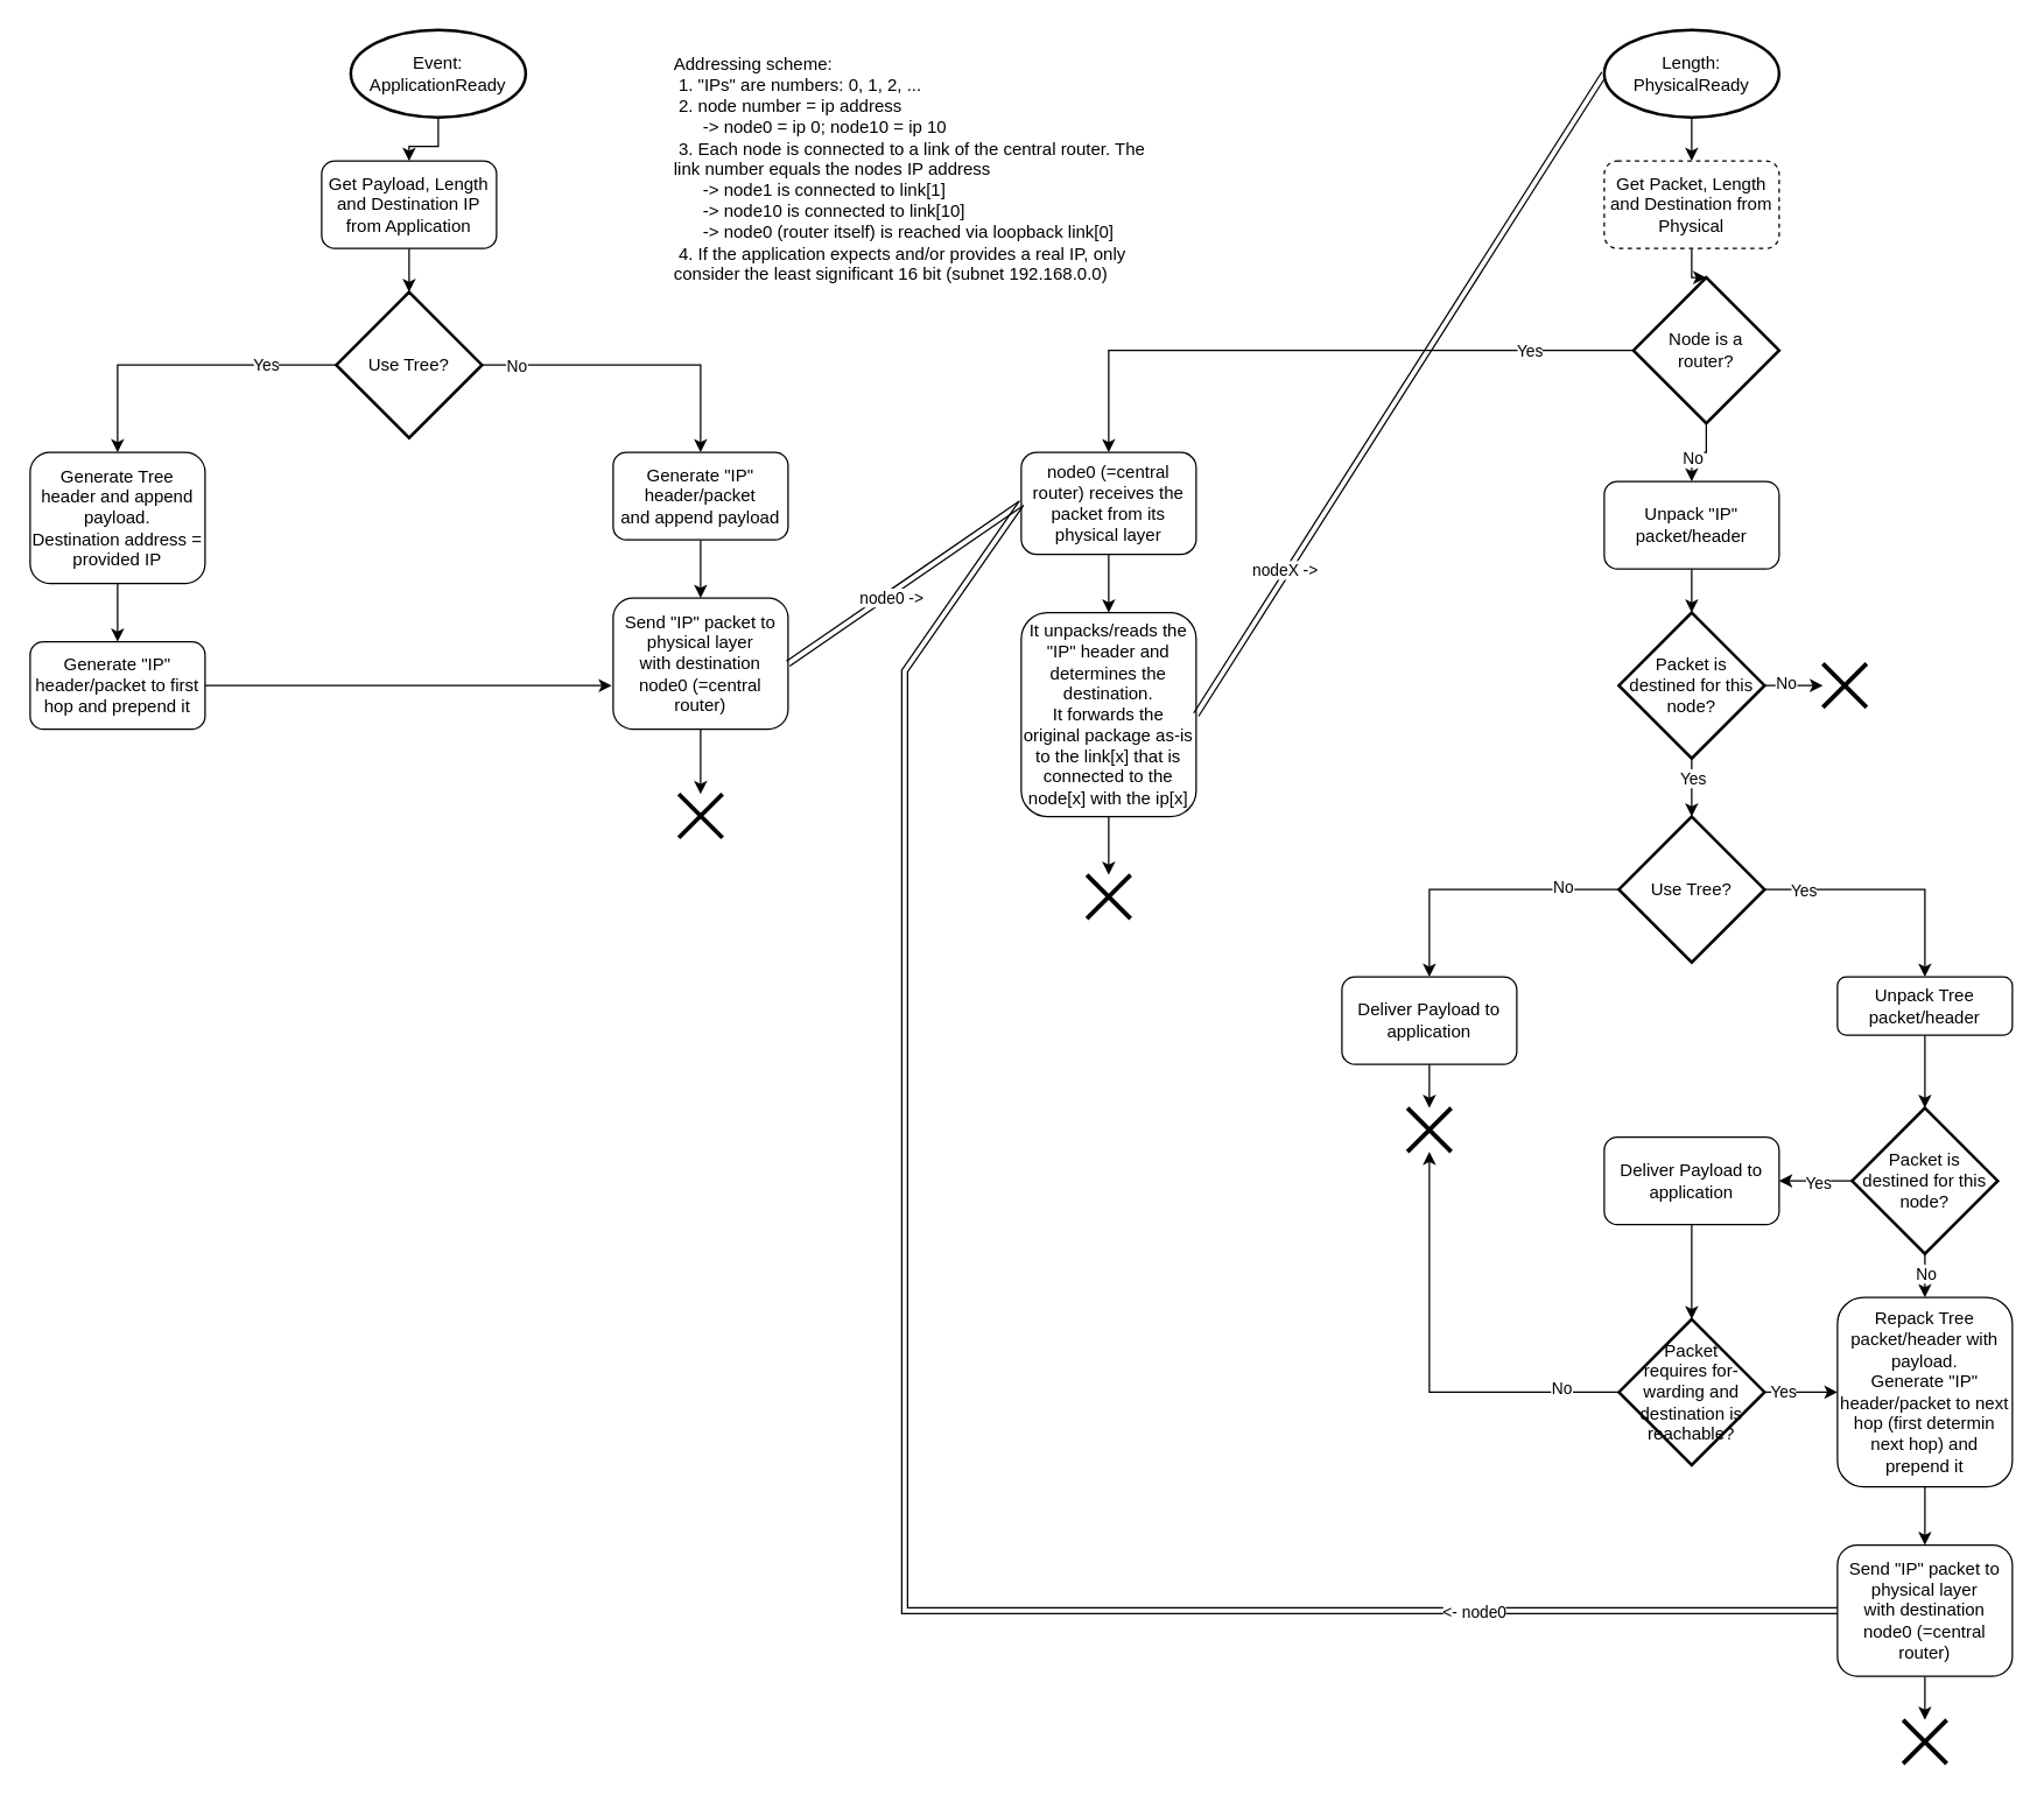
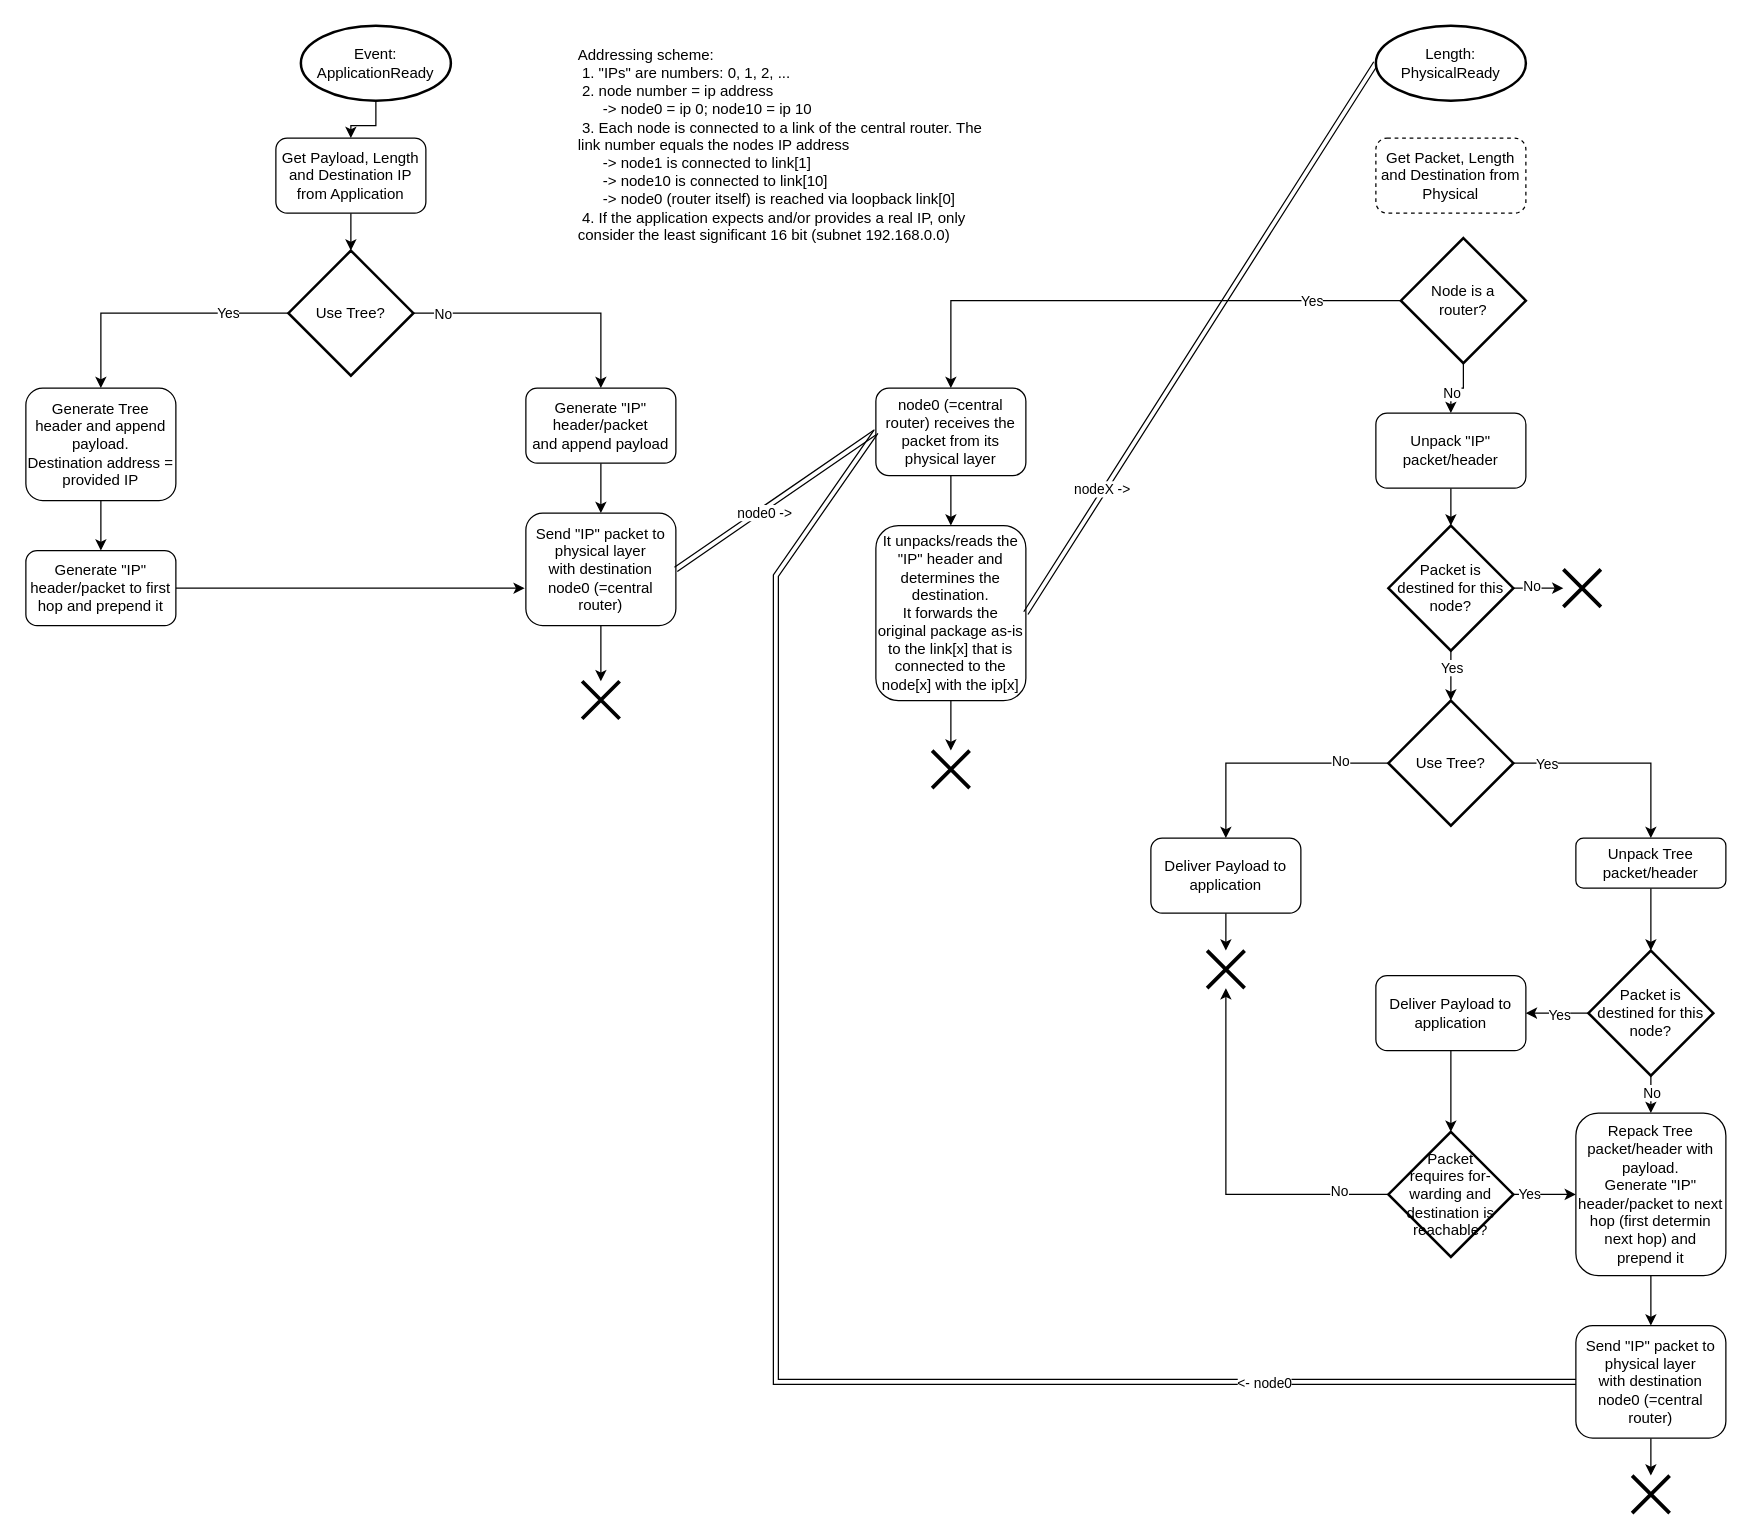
- <mxCell id="24" value="" style="edgeStyle=orthogonalEdgeStyle;rounded=0;orthogonalLoop=1;jettySize=auto;html=1;" parent="1" source="25" target="27" edge="1"><mxGeometry relative="1" as="geometry" /></mxCell>
- <mxCell id="26" value="" style="edgeStyle=orthogonalEdgeStyle;rounded=0;orthogonalLoop=1;jettySize=auto;html=1;" parent="1" source="27" target="32" edge="1"><mxGeometry relative="1" as="geometry" /></mxCell>
